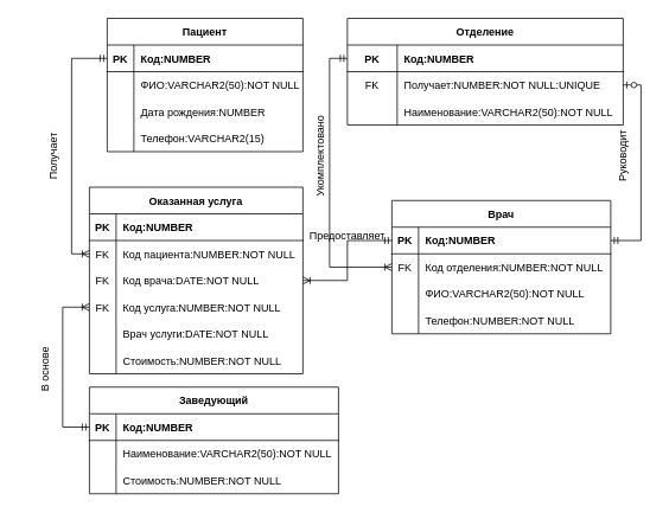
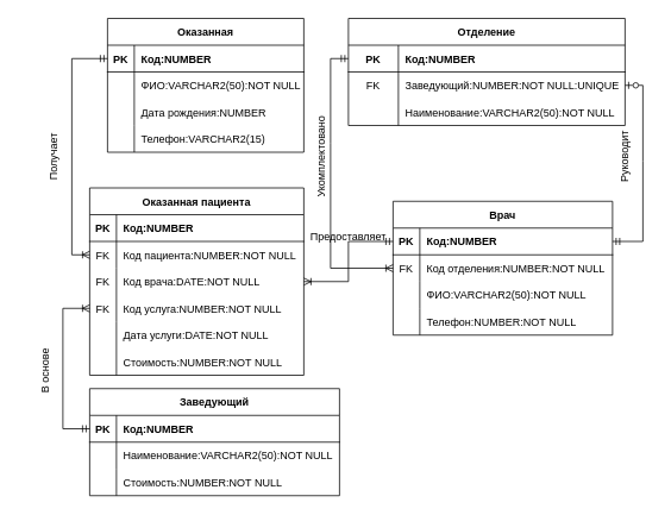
- <mxCell id="15" value="Пациент" style="shape=table;startSize=30;container=1;collapsible=1;childLayout=tableLayout;fixedRows=1;rowLines=0;fontStyle=1;align=center;resizeLast=1;" parent="1" vertex="1"><mxGeometry x="120" y="20" width="220" height="150" as="geometry" /></mxCell>
+ <mxCell id="15" value="Оказанная" style="shape=table;startSize=30;container=1;collapsible=1;childLayout=tableLayout;fixedRows=1;rowLines=0;fontStyle=1;align=center;resizeLast=1;" parent="1" vertex="1"><mxGeometry x="120" y="20" width="220" height="150" as="geometry" /></mxCell>
- <mxCell id="11" value="Получает:NUMBER:NOT NULL:UNIQUE" style="shape=partialRectangle;connectable=0;fillColor=none;top=0;left=0;bottom=0;right=0;align=left;spacingLeft=6;fontStyle=0;overflow=hidden;" parent="9" vertex="1"><mxGeometry x="56" width="254" height="30" as="geometry"><mxRectangle width="254" height="30" as="alternateBounds" /></mxGeometry></mxCell>
+ <mxCell id="11" value="Заведующий:NUMBER:NOT NULL:UNIQUE" style="shape=partialRectangle;connectable=0;fillColor=none;top=0;left=0;bottom=0;right=0;align=left;spacingLeft=6;fontStyle=0;overflow=hidden;" parent="9" vertex="1"><mxGeometry x="56" width="254" height="30" as="geometry"><mxRectangle width="254" height="30" as="alternateBounds" /></mxGeometry></mxCell>
- <mxCell id="41" value="Оказанная услуга" style="shape=table;startSize=30;container=1;collapsible=1;childLayout=tableLayout;fixedRows=1;rowLines=0;fontStyle=1;align=center;resizeLast=1;strokeColor=default;" parent="1" vertex="1"><mxGeometry x="100" y="210" width="240" height="210" as="geometry" /></mxCell>
+ <mxCell id="41" value="Оказанная пациента" style="shape=table;startSize=30;container=1;collapsible=1;childLayout=tableLayout;fixedRows=1;rowLines=0;fontStyle=1;align=center;resizeLast=1;strokeColor=default;" parent="1" vertex="1"><mxGeometry x="100" y="210" width="240" height="210" as="geometry" /></mxCell>
- <mxCell id="56" value="Врач услуги:DATE:NOT NULL" style="shape=partialRectangle;connectable=0;fillColor=none;top=0;left=0;bottom=0;right=0;align=left;spacingLeft=6;overflow=hidden;strokeColor=default;" parent="54" vertex="1"><mxGeometry x="30" width="210" height="30" as="geometry"><mxRectangle width="210" height="30" as="alternateBounds" /></mxGeometry></mxCell>
+ <mxCell id="56" value="Дата услуги:DATE:NOT NULL" style="shape=partialRectangle;connectable=0;fillColor=none;top=0;left=0;bottom=0;right=0;align=left;spacingLeft=6;overflow=hidden;strokeColor=default;" parent="54" vertex="1"><mxGeometry x="30" width="210" height="30" as="geometry"><mxRectangle width="210" height="30" as="alternateBounds" /></mxGeometry></mxCell>
